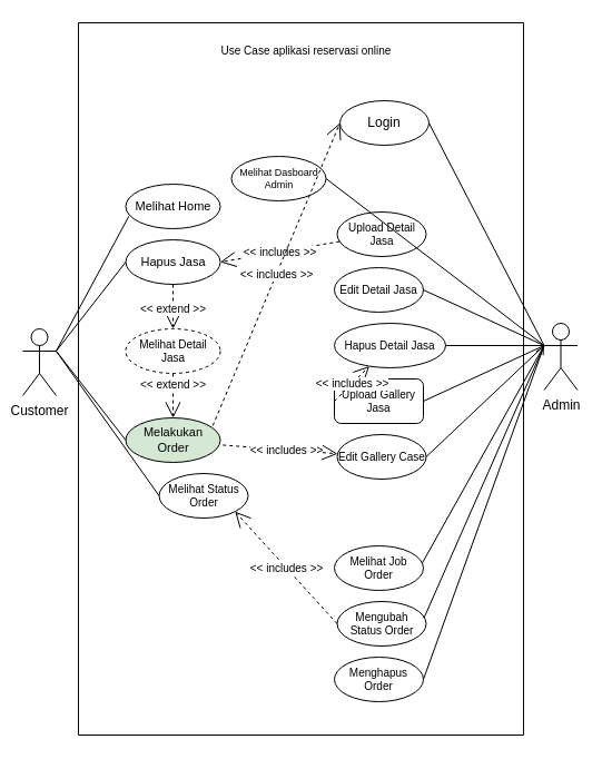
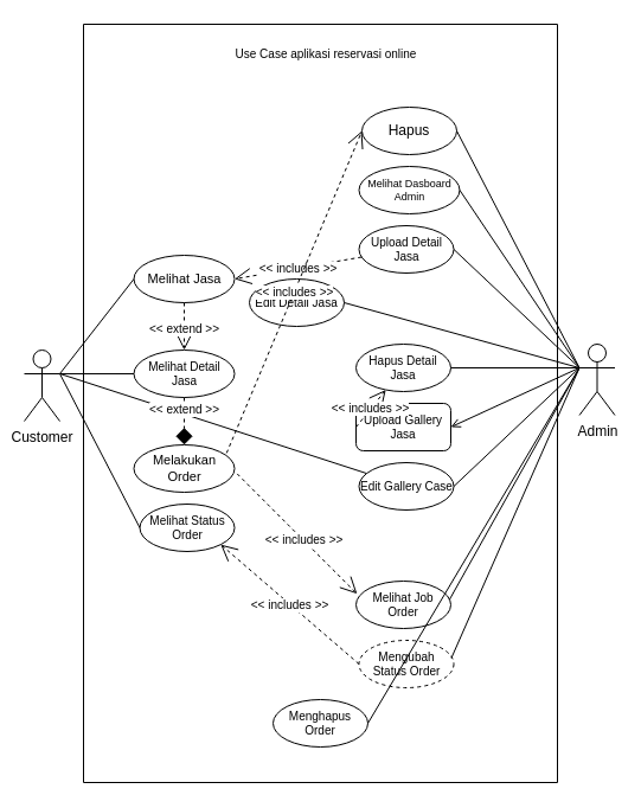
- <mxCell id="4" value="Login" style="ellipse;whiteSpace=wrap;html=1;" vertex="1" parent="1"><mxGeometry x="305" y="90" width="80" height="40" as="geometry" /></mxCell>
+ <mxCell id="4" value="Hapus" style="ellipse;whiteSpace=wrap;html=1;" vertex="1" parent="1"><mxGeometry x="305" y="90" width="80" height="40" as="geometry" /></mxCell>
- <mxCell id="24" value="Melihat Dasboard Admin" style="ellipse;whiteSpace=wrap;html=1;fontSize=9;" vertex="1" parent="1"><mxGeometry x="207.5" y="140" width="85" height="40" as="geometry" /></mxCell>
+ <mxCell id="24" value="Melihat Dasboard Admin" style="ellipse;whiteSpace=wrap;html=1;fontSize=9;" vertex="1" parent="1"><mxGeometry x="302.5" y="140" width="85" height="40" as="geometry" /></mxCell>
- <mxCell id="5" value="Melihat Home" style="ellipse;whiteSpace=wrap;html=1;fontSize=11;" vertex="1" parent="1"><mxGeometry x="112.5" y="165" width="85" height="40" as="geometry" /></mxCell>
- <mxCell id="14" value="" style="endArrow=none;html=1;rounded=0;fontFamily=Helvetica;fontSize=10;fontColor=default;entryX=0.033;entryY=0.721;entryDx=0;entryDy=0;entryPerimeter=0;exitX=1;exitY=0.333;exitDx=0;exitDy=0;exitPerimeter=0;" edge="1" parent="1" source="2" target="5"><mxGeometry width="50" height="50" relative="1" as="geometry"><mxPoint x="0" y="315" as="sourcePoint" /><mxPoint x="300" y="275" as="targetPoint" /></mxGeometry></mxCell>
- <mxCell id="6" value="Hapus Jasa" style="ellipse;whiteSpace=wrap;html=1;fontSize=11;" vertex="1" parent="1"><mxGeometry x="112.5" y="215" width="85" height="40" as="geometry" /></mxCell>
+ <mxCell id="6" value="Melihat Jasa" style="ellipse;whiteSpace=wrap;html=1;fontSize=11;" vertex="1" parent="1"><mxGeometry x="112.5" y="215" width="85" height="40" as="geometry" /></mxCell>
+ <mxCell id="20" value="" style="endArrow=none;html=1;rounded=0;fontFamily=Helvetica;fontSize=10;fontColor=default;entryX=1;entryY=0.5;entryDx=0;entryDy=0;exitX=0;exitY=0.333;exitDx=0;exitDy=0;exitPerimeter=0;" edge="1" parent="1" source="3" target="9"><mxGeometry width="50" height="50" relative="1" as="geometry"><mxPoint x="268.5" y="360" as="sourcePoint" /><mxPoint x="318.5" y="310" as="targetPoint" /></mxGeometry></mxCell>
- <mxCell id="26" value="Edit Detail Jasa" style="ellipse;whiteSpace=wrap;html=1;fontSize=10;" vertex="1" parent="1"><mxGeometry x="300" y="240" width="80" height="40" as="geometry" /></mxCell>
+ <mxCell id="26" value="Edit Detail Jasa" style="ellipse;whiteSpace=wrap;html=1;fontSize=10;" vertex="1" parent="1"><mxGeometry x="210" y="235" width="80" height="40" as="geometry" /></mxCell>
- <mxCell id="27" value="Hapus Detail Jasa" style="ellipse;whiteSpace=wrap;html=1;fontSize=10;" vertex="1" parent="1"><mxGeometry x="300" y="290" width="100" height="40" as="geometry" /></mxCell>
+ <mxCell id="27" value="Hapus Detail Jasa" style="ellipse;whiteSpace=wrap;html=1;fontSize=10;" vertex="1" parent="1"><mxGeometry x="300" y="290" width="80" height="40" as="geometry" /></mxCell>
+ <mxCell id="16" value="" style="endArrow=none;html=1;rounded=0;fontFamily=Helvetica;fontSize=10;fontColor=default;exitX=1;exitY=0.333;exitDx=0;exitDy=0;exitPerimeter=0;" edge="1" parent="1" source="2" target="7"><mxGeometry width="50" height="50" relative="1" as="geometry"><mxPoint x="110" y="335" as="sourcePoint" /><mxPoint x="160" y="285" as="targetPoint" /></mxGeometry></mxCell>
- <mxCell id="7" value="Melihat Detail Jasa" style="ellipse;whiteSpace=wrap;html=1;fontSize=10;dashed=1;" vertex="1" parent="1"><mxGeometry x="112.5" y="295" width="85" height="40" as="geometry" /></mxCell>
+ <mxCell id="7" value="Melihat Detail Jasa" style="ellipse;whiteSpace=wrap;html=1;fontSize=10;" vertex="1" parent="1"><mxGeometry x="112.5" y="295" width="85" height="40" as="geometry" /></mxCell>
- <mxCell id="21" value="" style="endArrow=none;html=1;rounded=0;fontFamily=Helvetica;fontSize=10;fontColor=default;entryX=1;entryY=0.5;entryDx=0;entryDy=0;exitX=0;exitY=0.333;exitDx=0;exitDy=0;exitPerimeter=0;" edge="1" parent="1" source="3" target="10"><mxGeometry width="50" height="50" relative="1" as="geometry"><mxPoint x="268.5" y="360" as="sourcePoint" /><mxPoint x="318.5" y="310" as="targetPoint" /></mxGeometry></mxCell>
+ <mxCell id="21" value="" style="endArrow=open;html=1;rounded=0;fontFamily=Helvetica;fontSize=10;fontColor=default;entryX=1;entryY=0.5;entryDx=0;entryDy=0;exitX=0;exitY=0.333;exitDx=0;exitDy=0;exitPerimeter=0;" edge="1" parent="1" source="3" target="10"><mxGeometry width="50" height="50" relative="1" as="geometry"><mxPoint x="268.5" y="360" as="sourcePoint" /><mxPoint x="318.5" y="310" as="targetPoint" /></mxGeometry></mxCell>
- <mxCell id="37" value="&amp;lt;&amp;lt; extend &amp;gt;&amp;gt;" style="endArrow=open;endSize=12;dashed=1;html=1;rounded=0;fontFamily=Helvetica;fontSize=10;fontColor=default;exitX=0.5;exitY=1;exitDx=0;exitDy=0;entryX=0.5;entryY=0;entryDx=0;entryDy=0;" edge="1" parent="1" source="7" target="8"><mxGeometry x="-0.5" width="160" relative="1" as="geometry"><mxPoint x="172.5" y="155" as="sourcePoint" /><mxPoint x="180" y="365" as="targetPoint" /><mxPoint as="offset" /></mxGeometry></mxCell>
+ <mxCell id="37" value="&amp;lt;&amp;lt; extend &amp;gt;&amp;gt;" style="endArrow=diamond;endSize=12;dashed=1;html=1;rounded=0;fontFamily=Helvetica;fontSize=10;fontColor=default;exitX=0.5;exitY=1;exitDx=0;exitDy=0;entryX=0.5;entryY=0;entryDx=0;entryDy=0;" edge="1" parent="1" source="7" target="8"><mxGeometry x="-0.5" width="160" relative="1" as="geometry"><mxPoint x="172.5" y="155" as="sourcePoint" /><mxPoint x="180" y="365" as="targetPoint" /><mxPoint as="offset" /></mxGeometry></mxCell>
- <mxCell id="17" value="" style="endArrow=none;html=1;rounded=0;fontFamily=Helvetica;fontSize=10;fontColor=default;exitX=1;exitY=0.333;exitDx=0;exitDy=0;exitPerimeter=0;entryX=0;entryY=0.5;entryDx=0;entryDy=0;" edge="1" parent="1" source="2" target="8"><mxGeometry width="50" height="50" relative="1" as="geometry"><mxPoint x="110" y="415" as="sourcePoint" /><mxPoint x="160" y="365" as="targetPoint" /></mxGeometry></mxCell>
+ <mxCell id="17" value="" style="endArrow=none;html=1;rounded=0;fontFamily=Helvetica;fontSize=10;fontColor=default;exitX=1;exitY=0.333;exitDx=0;exitDy=0;exitPerimeter=0;" edge="1" parent="1" source="2" target="28"><mxGeometry width="50" height="50" relative="1" as="geometry"><mxPoint x="110" y="415" as="sourcePoint" /><mxPoint x="160" y="365" as="targetPoint" /></mxGeometry></mxCell>
- <mxCell id="22" value="" style="endArrow=open;html=1;rounded=0;fontFamily=Helvetica;fontSize=10;fontColor=default;exitX=0.984;exitY=0.398;exitDx=0;exitDy=0;exitPerimeter=0;entryX=0;entryY=0.333;entryDx=0;entryDy=0;entryPerimeter=0;" edge="1" parent="1" source="11" target="3"><mxGeometry width="50" height="50" relative="1" as="geometry"><mxPoint x="268.5" y="360" as="sourcePoint" /><mxPoint x="318.5" y="310" as="targetPoint" /></mxGeometry></mxCell>
+ <mxCell id="22" value="" style="endArrow=none;html=1;rounded=0;fontFamily=Helvetica;fontSize=10;fontColor=default;exitX=0.984;exitY=0.398;exitDx=0;exitDy=0;exitPerimeter=0;entryX=0;entryY=0.333;entryDx=0;entryDy=0;entryPerimeter=0;" edge="1" parent="1" source="11" target="3"><mxGeometry width="50" height="50" relative="1" as="geometry"><mxPoint x="268.5" y="360" as="sourcePoint" /><mxPoint x="318.5" y="310" as="targetPoint" /></mxGeometry></mxCell>
- <mxCell id="8" value="Melakukan Order" style="ellipse;whiteSpace=wrap;html=1;fontSize=11;fillColor=#d5e8d4;" vertex="1" parent="1"><mxGeometry x="112.5" y="375" width="85" height="40" as="geometry" /></mxCell>
+ <mxCell id="8" value="Melakukan Order" style="ellipse;whiteSpace=wrap;html=1;fontSize=11;" vertex="1" parent="1"><mxGeometry x="112.5" y="375" width="85" height="40" as="geometry" /></mxCell>
- <mxCell id="35" value="&amp;lt;&amp;lt; includes &amp;gt;&amp;gt;" style="endArrow=open;endSize=12;dashed=1;html=1;rounded=0;fontFamily=Helvetica;fontSize=10;fontColor=default;exitX=1.026;exitY=0.611;exitDx=0;exitDy=0;exitPerimeter=0;" edge="1" parent="1" source="8" target="28"><mxGeometry x="0.105" width="160" relative="1" as="geometry"><mxPoint x="260" y="400" as="sourcePoint" /><mxPoint x="290" y="500" as="targetPoint" /><mxPoint as="offset" /></mxGeometry></mxCell>
+ <mxCell id="35" value="&amp;lt;&amp;lt; includes &amp;gt;&amp;gt;" style="endArrow=open;endSize=12;dashed=1;html=1;rounded=0;fontFamily=Helvetica;fontSize=10;fontColor=default;exitX=1.026;exitY=0.611;exitDx=0;exitDy=0;exitPerimeter=0;entryX=0.011;entryY=0.268;entryDx=0;entryDy=0;entryPerimeter=0;" edge="1" parent="1" source="8" target="11"><mxGeometry x="0.105" width="160" relative="1" as="geometry"><mxPoint x="260" y="400" as="sourcePoint" /><mxPoint x="290" y="500" as="targetPoint" /><mxPoint as="offset" /></mxGeometry></mxCell>
- <mxCell id="13" value="Melihat Status Order" style="ellipse;whiteSpace=wrap;html=1;fontSize=10;" vertex="1" parent="1"><mxGeometry x="142.5" y="425" width="80" height="40" as="geometry" /></mxCell>
+ <mxCell id="13" value="Melihat Status Order" style="ellipse;whiteSpace=wrap;html=1;fontSize=10;" vertex="1" parent="1"><mxGeometry x="117.5" y="425" width="80" height="40" as="geometry" /></mxCell>
- <mxCell id="12" value="Mengubah Status Order" style="ellipse;whiteSpace=wrap;html=1;fontSize=10;" vertex="1" parent="1"><mxGeometry x="302.5" y="540" width="80" height="40" as="geometry" /></mxCell>
+ <mxCell id="12" value="Mengubah Status Order" style="ellipse;whiteSpace=wrap;html=1;fontSize=10;dashed=1;" vertex="1" parent="1"><mxGeometry x="302.5" y="540" width="80" height="40" as="geometry" /></mxCell>
- <mxCell id="29" value="Menghapus Order" style="ellipse;whiteSpace=wrap;html=1;fontSize=10;" vertex="1" parent="1"><mxGeometry x="300" y="590" width="80" height="40" as="geometry" /></mxCell>
+ <mxCell id="29" value="Menghapus Order" style="ellipse;whiteSpace=wrap;html=1;fontSize=10;" vertex="1" parent="1"><mxGeometry x="230" y="590" width="80" height="40" as="geometry" /></mxCell>
